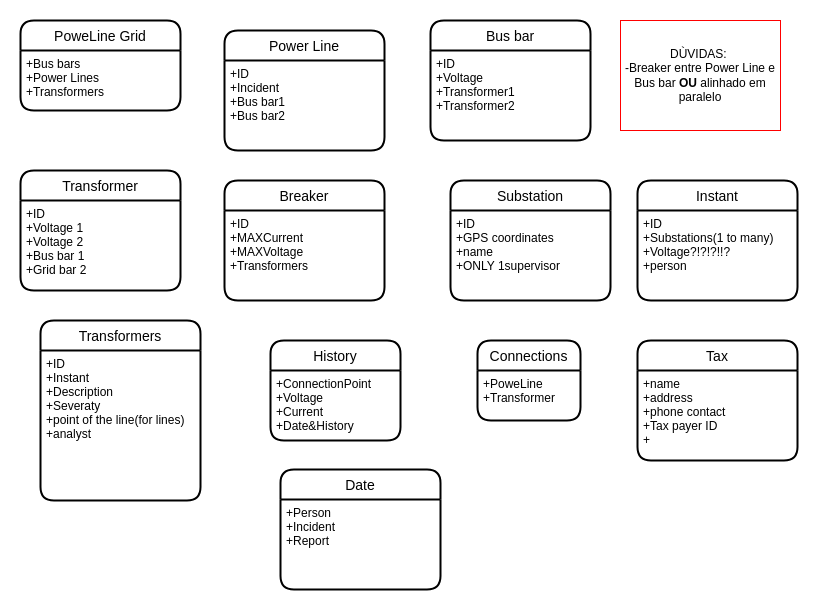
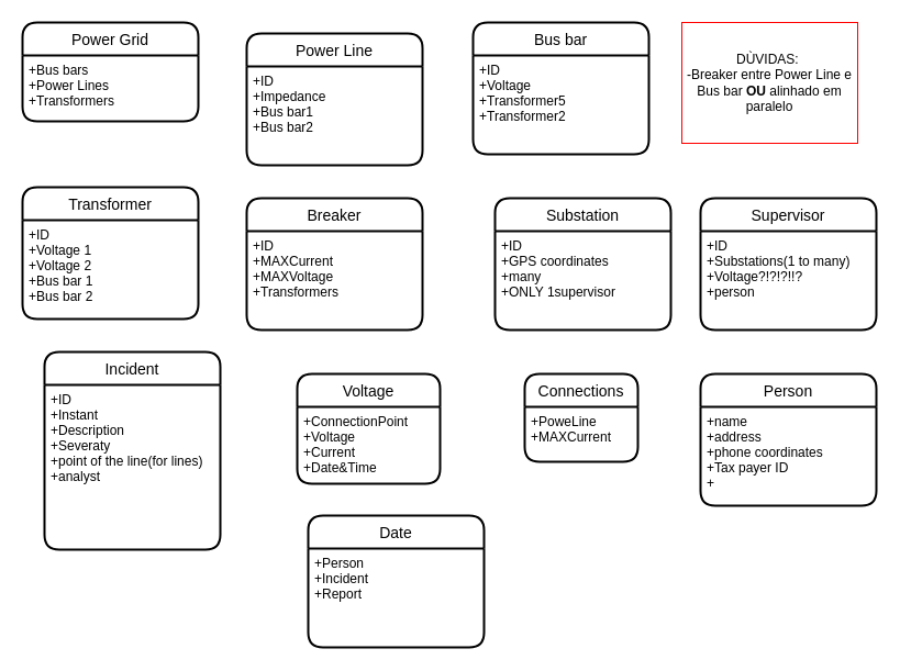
- <mxCell id="2" value="PoweLine Grid" style="swimlane;childLayout=stackLayout;horizontal=1;startSize=30;horizontalStack=0;rounded=1;fontSize=14;fontStyle=0;strokeWidth=2;resizeParent=0;resizeLast=1;shadow=0;dashed=0;align=center;" vertex="1" parent="1"><mxGeometry x="20" y="20" width="160" height="90" as="geometry" /></mxCell>
+ <mxCell id="2" value="Power Grid" style="swimlane;childLayout=stackLayout;horizontal=1;startSize=30;horizontalStack=0;rounded=1;fontSize=14;fontStyle=0;strokeWidth=2;resizeParent=0;resizeLast=1;shadow=0;dashed=0;align=center;" vertex="1" parent="1"><mxGeometry x="20" y="20" width="160" height="90" as="geometry" /></mxCell>
- <mxCell id="10" value="+ID&#10;+Voltage&#10;+Transformer1&#10;+Transformer2" style="align=left;strokeColor=none;fillColor=none;spacingLeft=4;fontSize=12;verticalAlign=top;resizable=0;rotatable=0;part=1;" vertex="1" parent="9"><mxGeometry y="30" width="160" height="90" as="geometry" /></mxCell>
+ <mxCell id="10" value="+ID&#10;+Voltage&#10;+Transformer5&#10;+Transformer2" style="align=left;strokeColor=none;fillColor=none;spacingLeft=4;fontSize=12;verticalAlign=top;resizable=0;rotatable=0;part=1;" vertex="1" parent="9"><mxGeometry y="30" width="160" height="90" as="geometry" /></mxCell>
- <mxCell id="7" value="+ID&#10;+Incident&#10;+Bus bar1&#10;+Bus bar2" style="align=left;strokeColor=none;fillColor=none;spacingLeft=4;fontSize=12;verticalAlign=top;resizable=0;rotatable=0;part=1;" vertex="1" parent="6"><mxGeometry y="30" width="160" height="90" as="geometry" /></mxCell>
+ <mxCell id="7" value="+ID&#10;+Impedance&#10;+Bus bar1&#10;+Bus bar2" style="align=left;strokeColor=none;fillColor=none;spacingLeft=4;fontSize=12;verticalAlign=top;resizable=0;rotatable=0;part=1;" vertex="1" parent="6"><mxGeometry y="30" width="160" height="90" as="geometry" /></mxCell>
- <mxCell id="15" value="Instant" style="swimlane;childLayout=stackLayout;horizontal=1;startSize=30;horizontalStack=0;rounded=1;fontSize=14;fontStyle=0;strokeWidth=2;resizeParent=0;resizeLast=1;shadow=0;dashed=0;align=center;" vertex="1" parent="1"><mxGeometry x="637" y="180" width="160" height="120" as="geometry" /></mxCell>
+ <mxCell id="15" value="Supervisor" style="swimlane;childLayout=stackLayout;horizontal=1;startSize=30;horizontalStack=0;rounded=1;fontSize=14;fontStyle=0;strokeWidth=2;resizeParent=0;resizeLast=1;shadow=0;dashed=0;align=center;" vertex="1" parent="1"><mxGeometry x="637" y="180" width="160" height="120" as="geometry" /></mxCell>
- <mxCell id="5" value="+ID&#10;+Voltage 1&#10;+Voltage 2&#10;+Bus bar 1&#10;+Grid bar 2" style="align=left;strokeColor=none;fillColor=none;spacingLeft=4;fontSize=12;verticalAlign=top;resizable=0;rotatable=0;part=1;" vertex="1" parent="4"><mxGeometry y="30" width="160" height="90" as="geometry" /></mxCell>
+ <mxCell id="5" value="+ID&#10;+Voltage 1&#10;+Voltage 2&#10;+Bus bar 1&#10;+Bus bar 2" style="align=left;strokeColor=none;fillColor=none;spacingLeft=4;fontSize=12;verticalAlign=top;resizable=0;rotatable=0;part=1;" vertex="1" parent="4"><mxGeometry y="30" width="160" height="90" as="geometry" /></mxCell>
- <mxCell id="14" value="+ID&#10;+GPS coordinates&#10;+name&#10;+ONLY 1supervisor" style="align=left;strokeColor=none;fillColor=none;spacingLeft=4;fontSize=12;verticalAlign=top;resizable=0;rotatable=0;part=1;" vertex="1" parent="13"><mxGeometry y="30" width="160" height="90" as="geometry" /></mxCell>
+ <mxCell id="14" value="+ID&#10;+GPS coordinates&#10;+many&#10;+ONLY 1supervisor" style="align=left;strokeColor=none;fillColor=none;spacingLeft=4;fontSize=12;verticalAlign=top;resizable=0;rotatable=0;part=1;" vertex="1" parent="13"><mxGeometry y="30" width="160" height="90" as="geometry" /></mxCell>
- <mxCell id="17" value="Transformers" style="swimlane;childLayout=stackLayout;horizontal=1;startSize=30;horizontalStack=0;rounded=1;fontSize=14;fontStyle=0;strokeWidth=2;resizeParent=0;resizeLast=1;shadow=0;dashed=0;align=center;fillColor=#FFFFFF;" vertex="1" parent="1"><mxGeometry x="40" y="320" width="160" height="180" as="geometry" /></mxCell>
+ <mxCell id="17" value="Incident" style="swimlane;childLayout=stackLayout;horizontal=1;startSize=30;horizontalStack=0;rounded=1;fontSize=14;fontStyle=0;strokeWidth=2;resizeParent=0;resizeLast=1;shadow=0;dashed=0;align=center;fillColor=#FFFFFF;" vertex="1" parent="1"><mxGeometry x="40" y="320" width="160" height="180" as="geometry" /></mxCell>
- <mxCell id="19" value="History" style="swimlane;childLayout=stackLayout;horizontal=1;startSize=30;horizontalStack=0;rounded=1;fontSize=14;fontStyle=0;strokeWidth=2;resizeParent=0;resizeLast=1;shadow=0;dashed=0;align=center;fillColor=#FFFFFF;" vertex="1" parent="1"><mxGeometry x="270" y="340" width="130" height="100" as="geometry" /></mxCell>
+ <mxCell id="19" value="Voltage" style="swimlane;childLayout=stackLayout;horizontal=1;startSize=30;horizontalStack=0;rounded=1;fontSize=14;fontStyle=0;strokeWidth=2;resizeParent=0;resizeLast=1;shadow=0;dashed=0;align=center;fillColor=#FFFFFF;" vertex="1" parent="1"><mxGeometry x="270" y="340" width="130" height="100" as="geometry" /></mxCell>
- <mxCell id="23" value="Tax" style="swimlane;childLayout=stackLayout;horizontal=1;startSize=30;horizontalStack=0;rounded=1;fontSize=14;fontStyle=0;strokeWidth=2;resizeParent=0;resizeLast=1;shadow=0;dashed=0;align=center;fillColor=#FFFFFF;" vertex="1" parent="1"><mxGeometry x="637" y="340" width="160" height="120" as="geometry" /></mxCell>
+ <mxCell id="23" value="Person" style="swimlane;childLayout=stackLayout;horizontal=1;startSize=30;horizontalStack=0;rounded=1;fontSize=14;fontStyle=0;strokeWidth=2;resizeParent=0;resizeLast=1;shadow=0;dashed=0;align=center;fillColor=#FFFFFF;" vertex="1" parent="1"><mxGeometry x="637" y="340" width="160" height="120" as="geometry" /></mxCell>
- <mxCell id="20" value="+ConnectionPoint&#10;+Voltage&#10;+Current&#10;+Date&amp;History&#10;&#10;" style="align=left;strokeColor=none;fillColor=none;spacingLeft=4;fontSize=12;verticalAlign=top;resizable=0;rotatable=0;part=1;" vertex="1" parent="19"><mxGeometry y="30" width="130" height="70" as="geometry" /></mxCell>
+ <mxCell id="20" value="+ConnectionPoint&#10;+Voltage&#10;+Current&#10;+Date&amp;Time&#10;&#10;" style="align=left;strokeColor=none;fillColor=none;spacingLeft=4;fontSize=12;verticalAlign=top;resizable=0;rotatable=0;part=1;" vertex="1" parent="19"><mxGeometry y="30" width="130" height="70" as="geometry" /></mxCell>
- <mxCell id="22" value="+PoweLine&#10;+Transformer" style="align=left;strokeColor=none;fillColor=none;spacingLeft=4;fontSize=12;verticalAlign=top;resizable=0;rotatable=0;part=1;" vertex="1" parent="21"><mxGeometry y="30" width="103" height="50" as="geometry" /></mxCell>
+ <mxCell id="22" value="+PoweLine&#10;+MAXCurrent" style="align=left;strokeColor=none;fillColor=none;spacingLeft=4;fontSize=12;verticalAlign=top;resizable=0;rotatable=0;part=1;" vertex="1" parent="21"><mxGeometry y="30" width="103" height="50" as="geometry" /></mxCell>
- <mxCell id="24" value="+name&#10;+address&#10;+phone contact&#10;+Tax payer ID&#10;+" style="align=left;strokeColor=none;fillColor=none;spacingLeft=4;fontSize=12;verticalAlign=top;resizable=0;rotatable=0;part=1;" vertex="1" parent="23"><mxGeometry y="30" width="160" height="90" as="geometry" /></mxCell>
+ <mxCell id="24" value="+name&#10;+address&#10;+phone coordinates&#10;+Tax payer ID&#10;+" style="align=left;strokeColor=none;fillColor=none;spacingLeft=4;fontSize=12;verticalAlign=top;resizable=0;rotatable=0;part=1;" vertex="1" parent="23"><mxGeometry y="30" width="160" height="90" as="geometry" /></mxCell>
